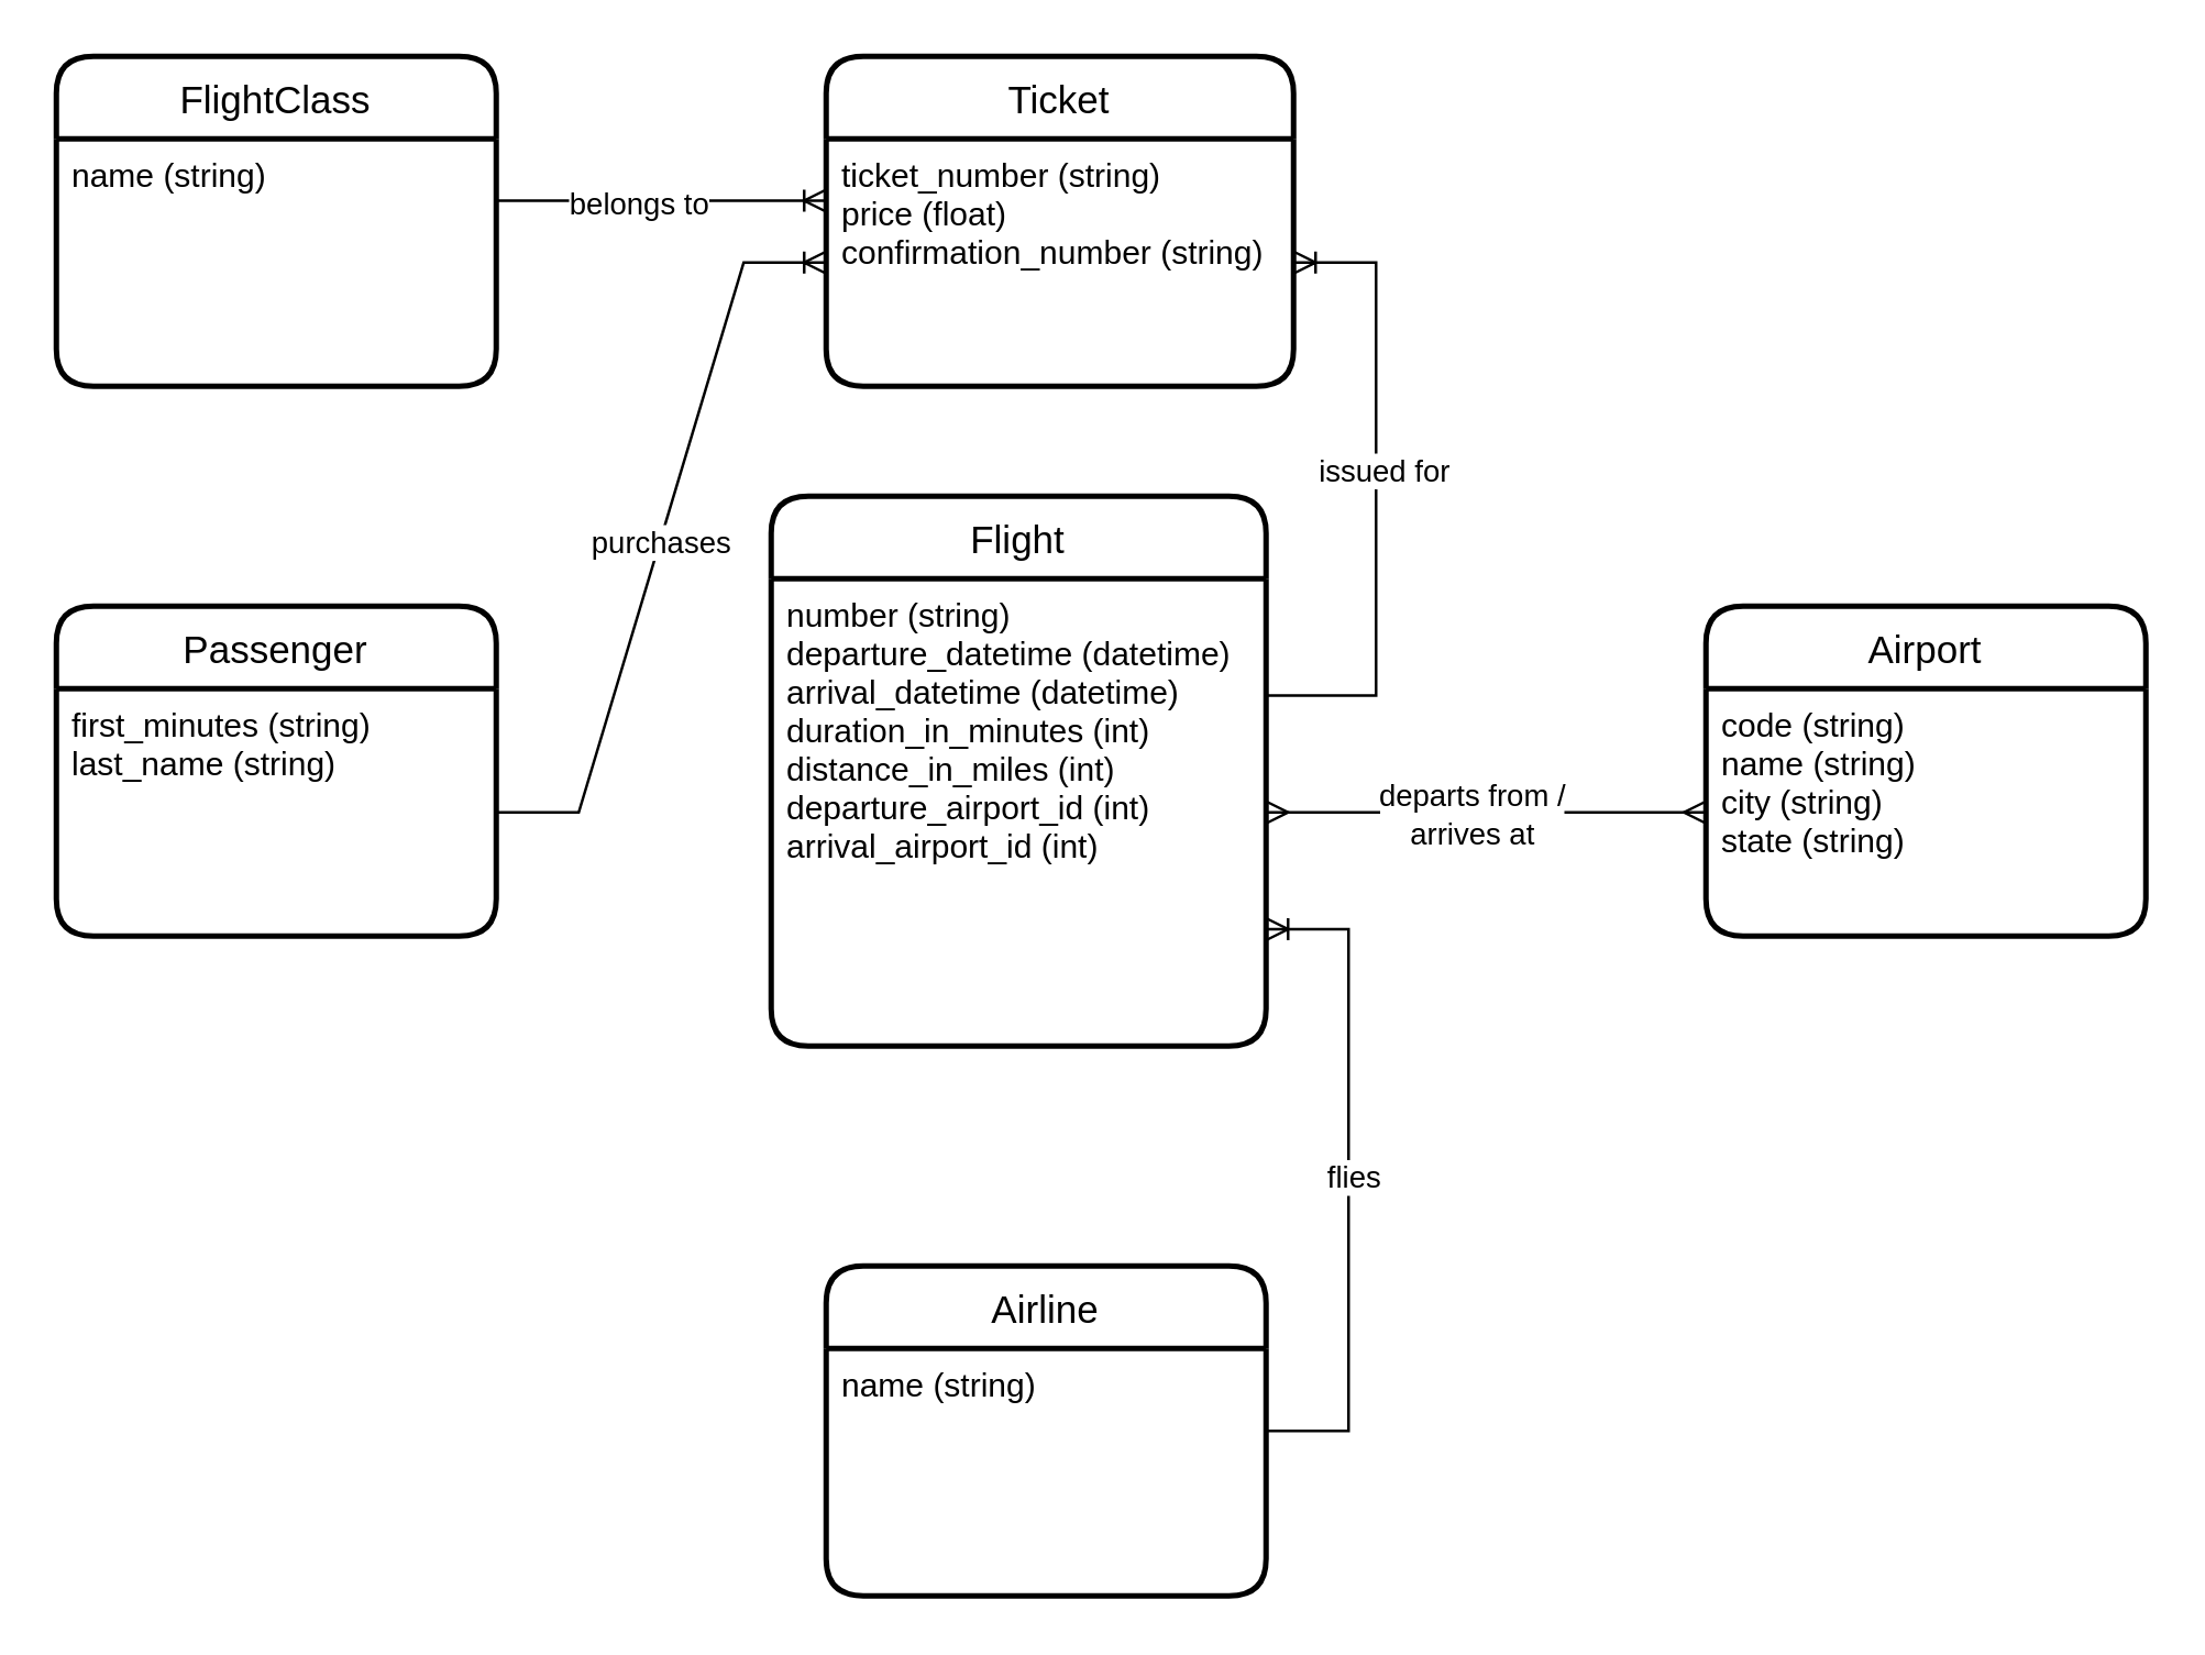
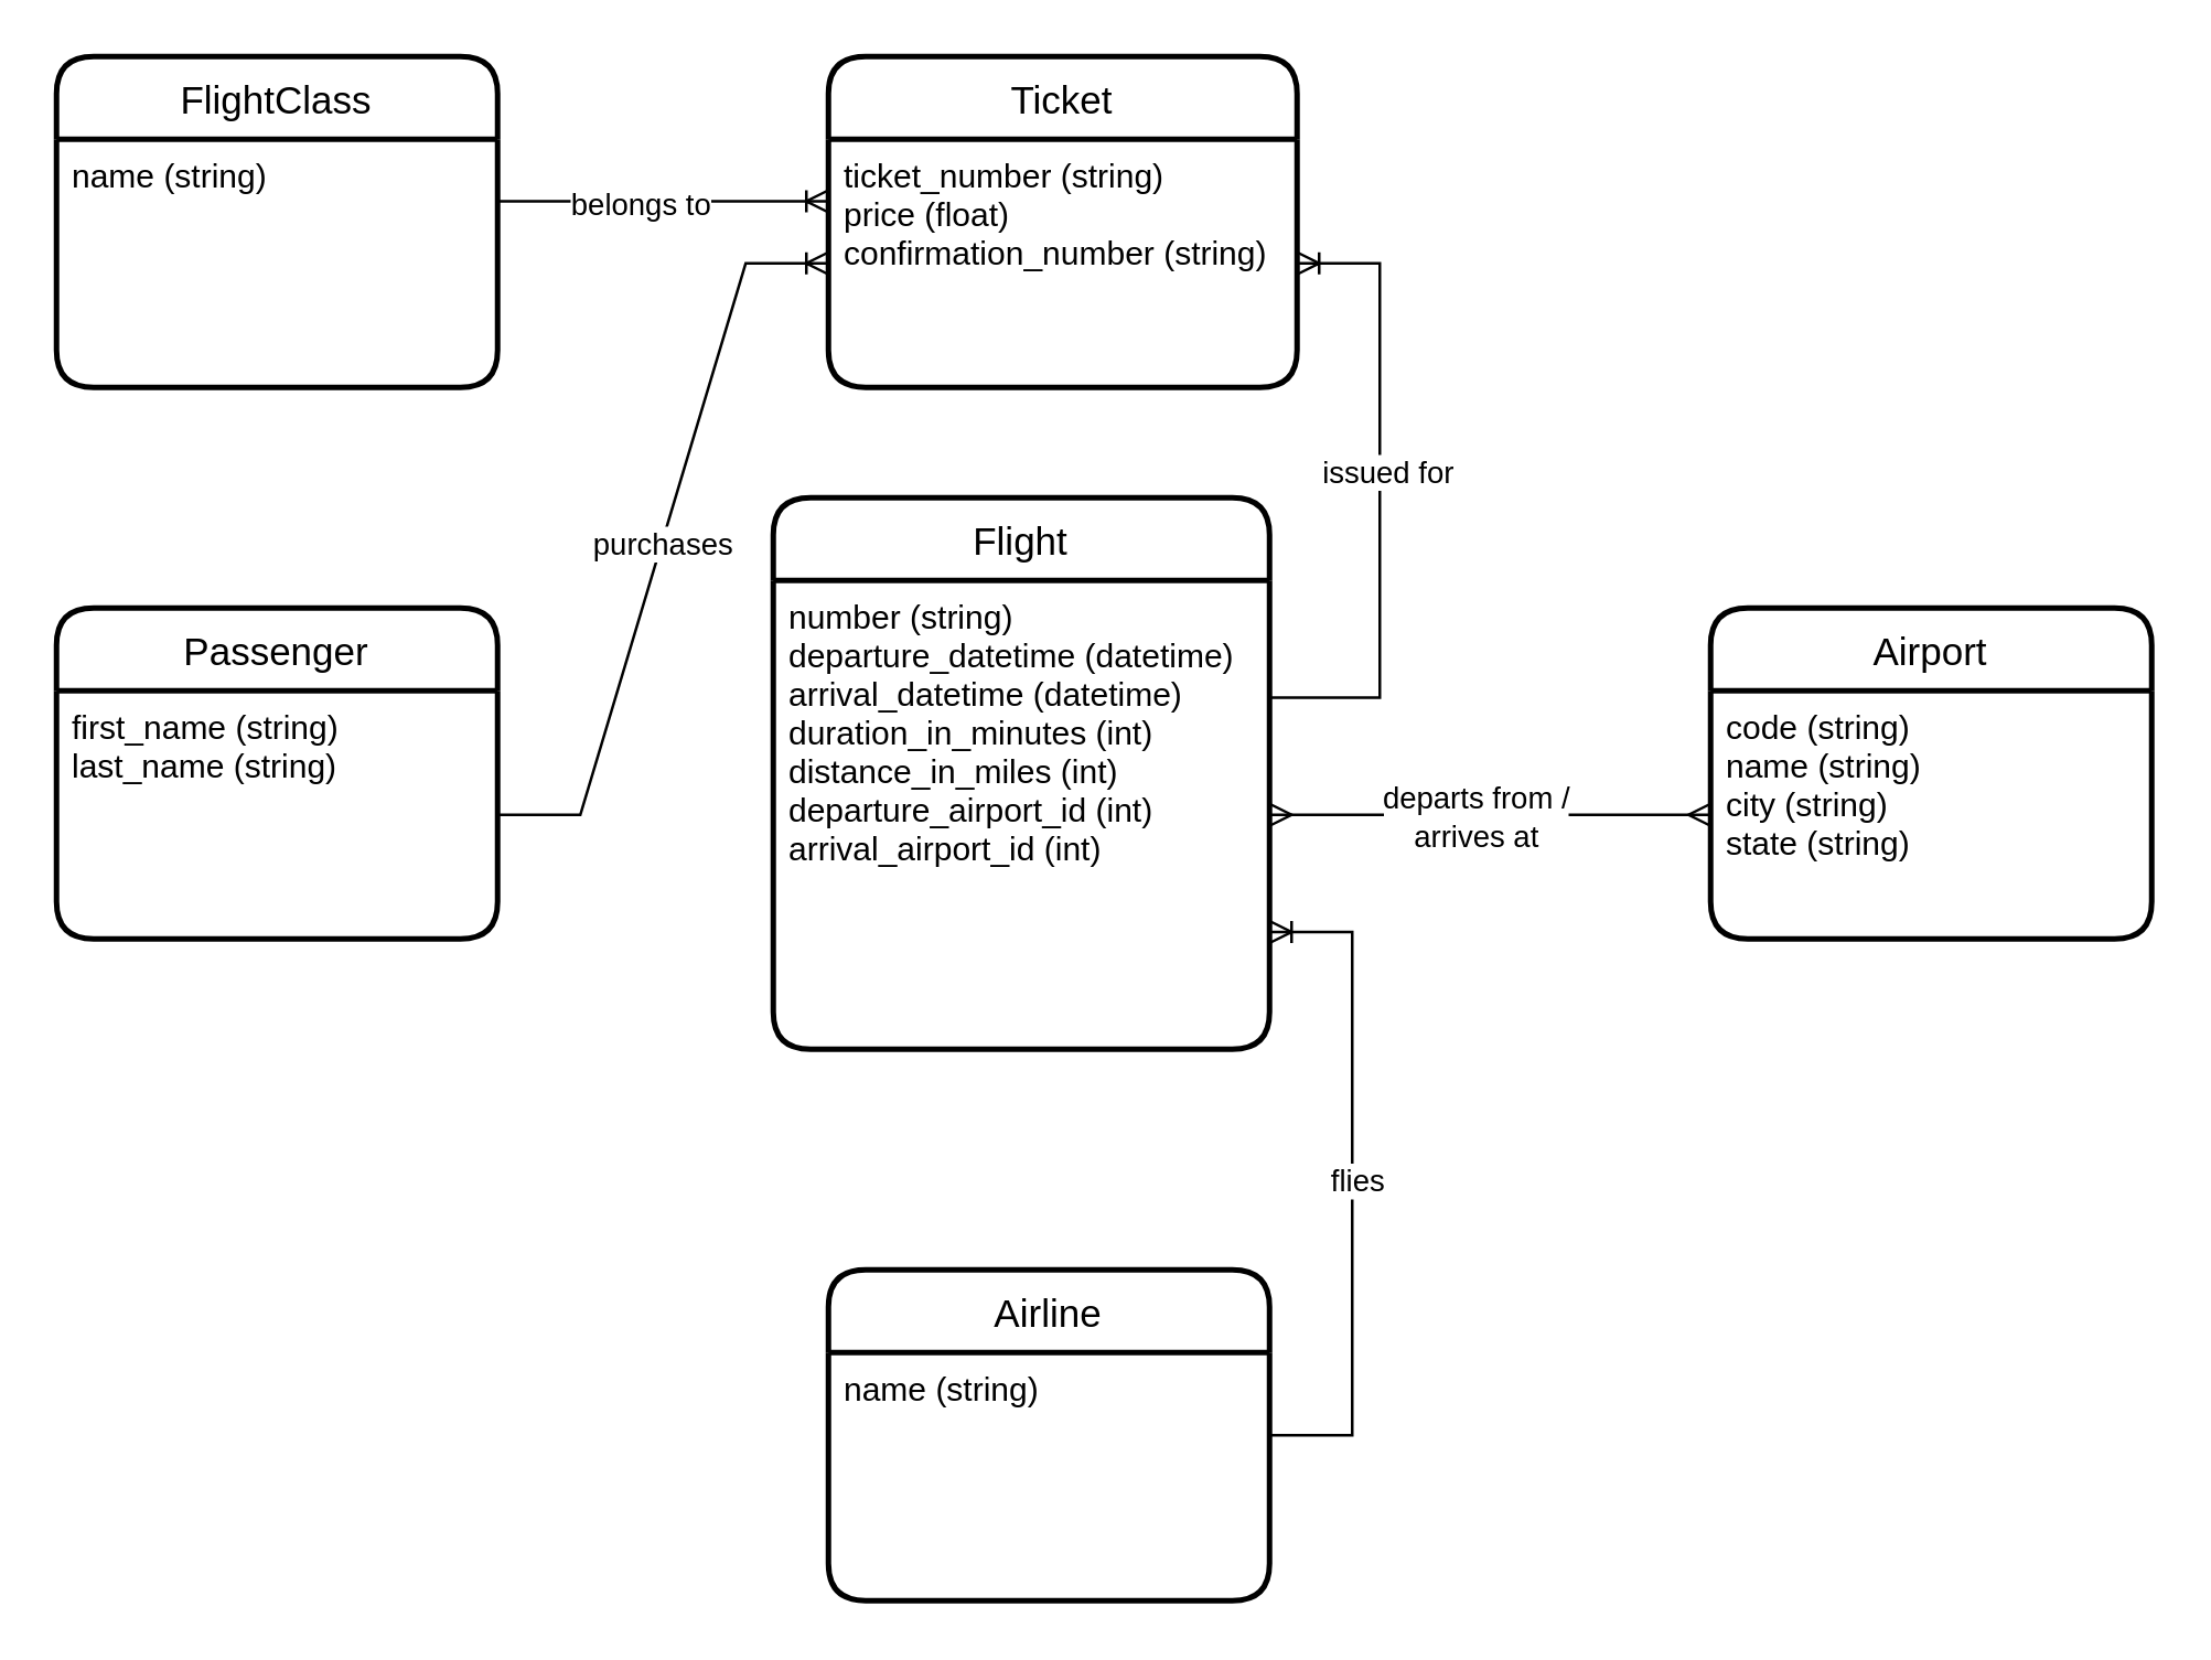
- <mxCell id="3" value="first_minutes (string)&#10;last_name (string)" style="align=left;strokeColor=none;fillColor=none;spacingLeft=4;fontSize=12;verticalAlign=top;resizable=0;rotatable=0;part=1;" vertex="1" parent="2"><mxGeometry y="30" width="160" height="90" as="geometry" /></mxCell>
+ <mxCell id="3" value="first_name (string)&#10;last_name (string)" style="align=left;strokeColor=none;fillColor=none;spacingLeft=4;fontSize=12;verticalAlign=top;resizable=0;rotatable=0;part=1;" vertex="1" parent="2"><mxGeometry y="30" width="160" height="90" as="geometry" /></mxCell>
